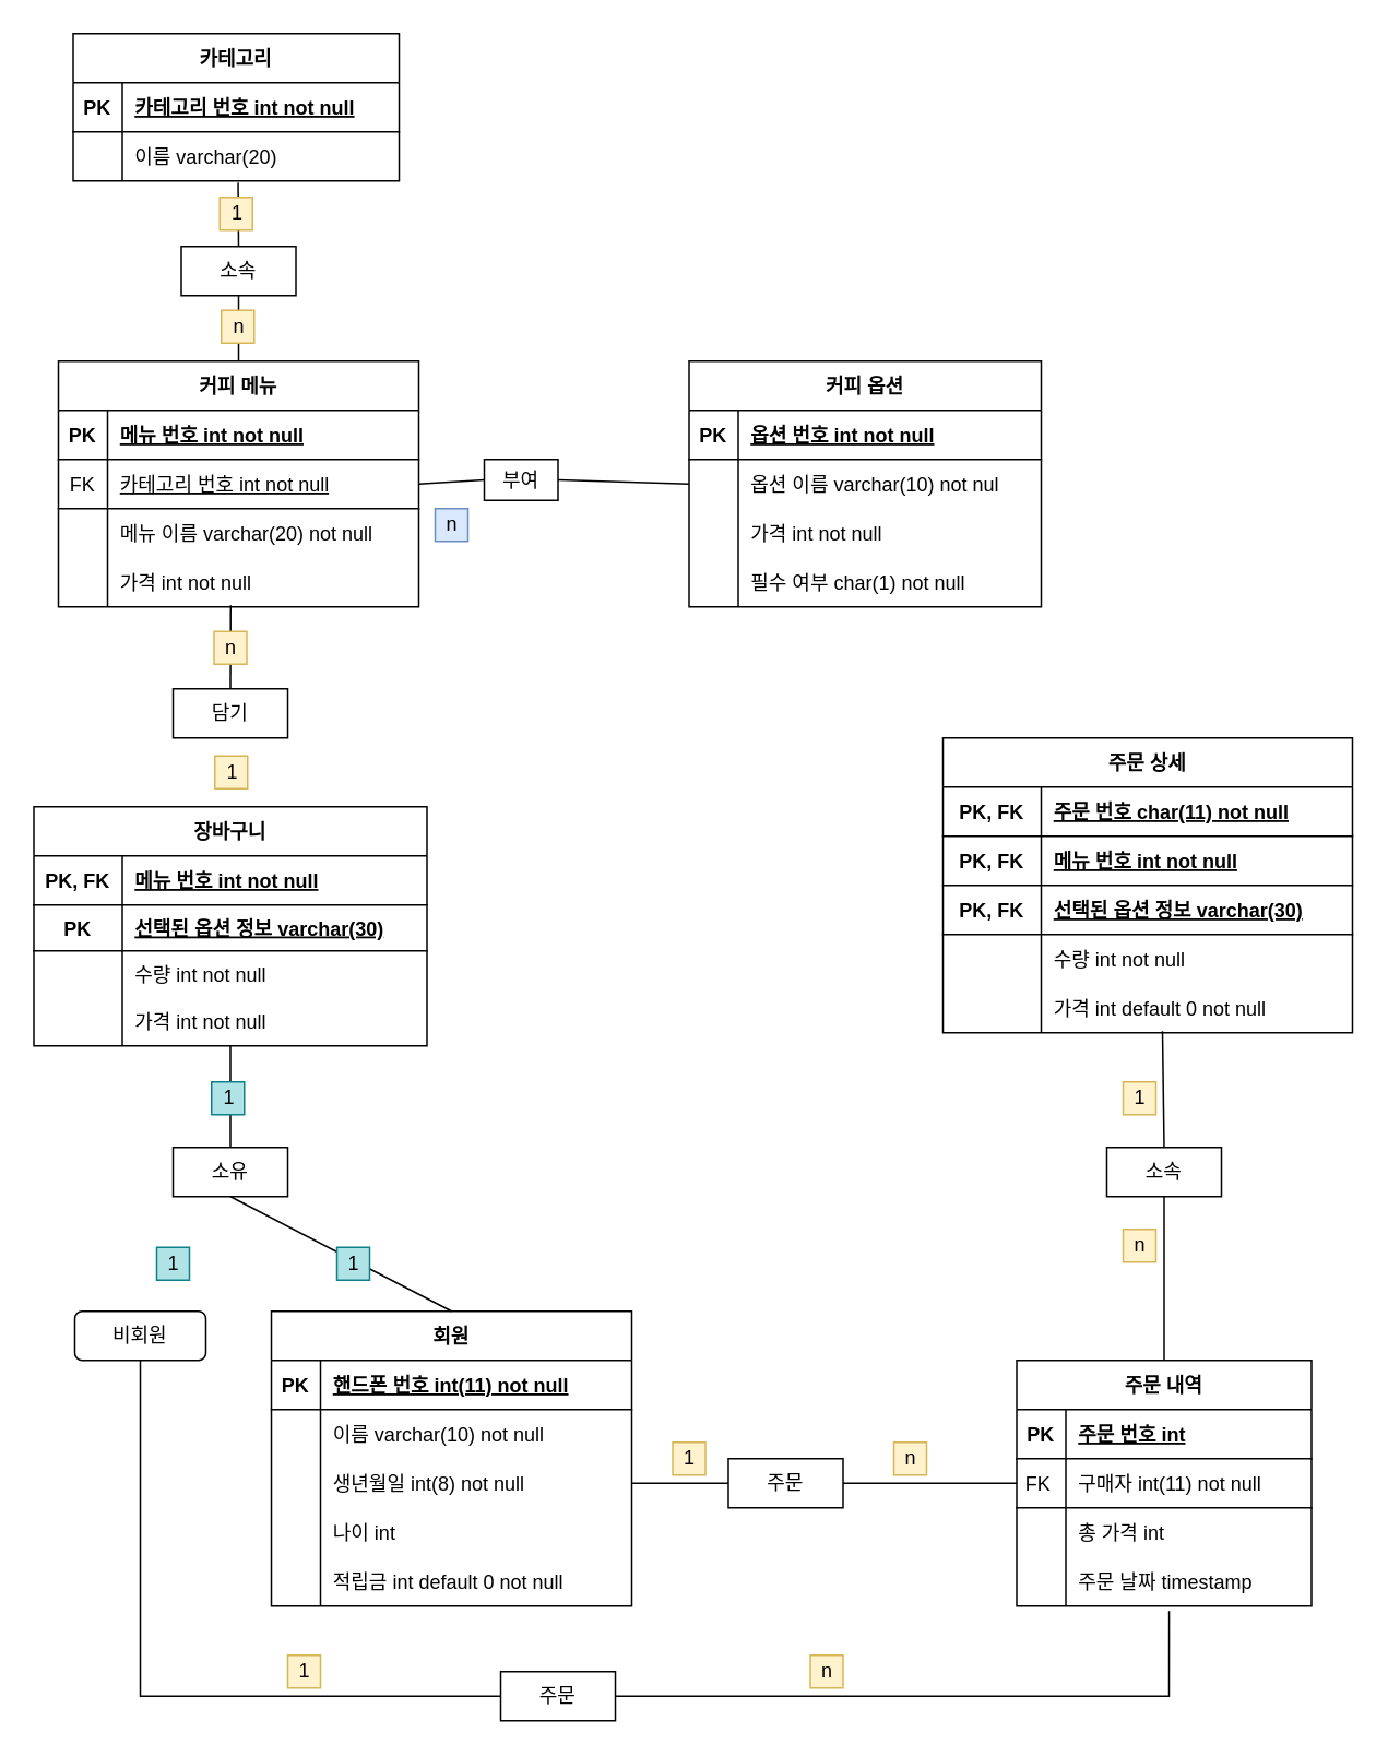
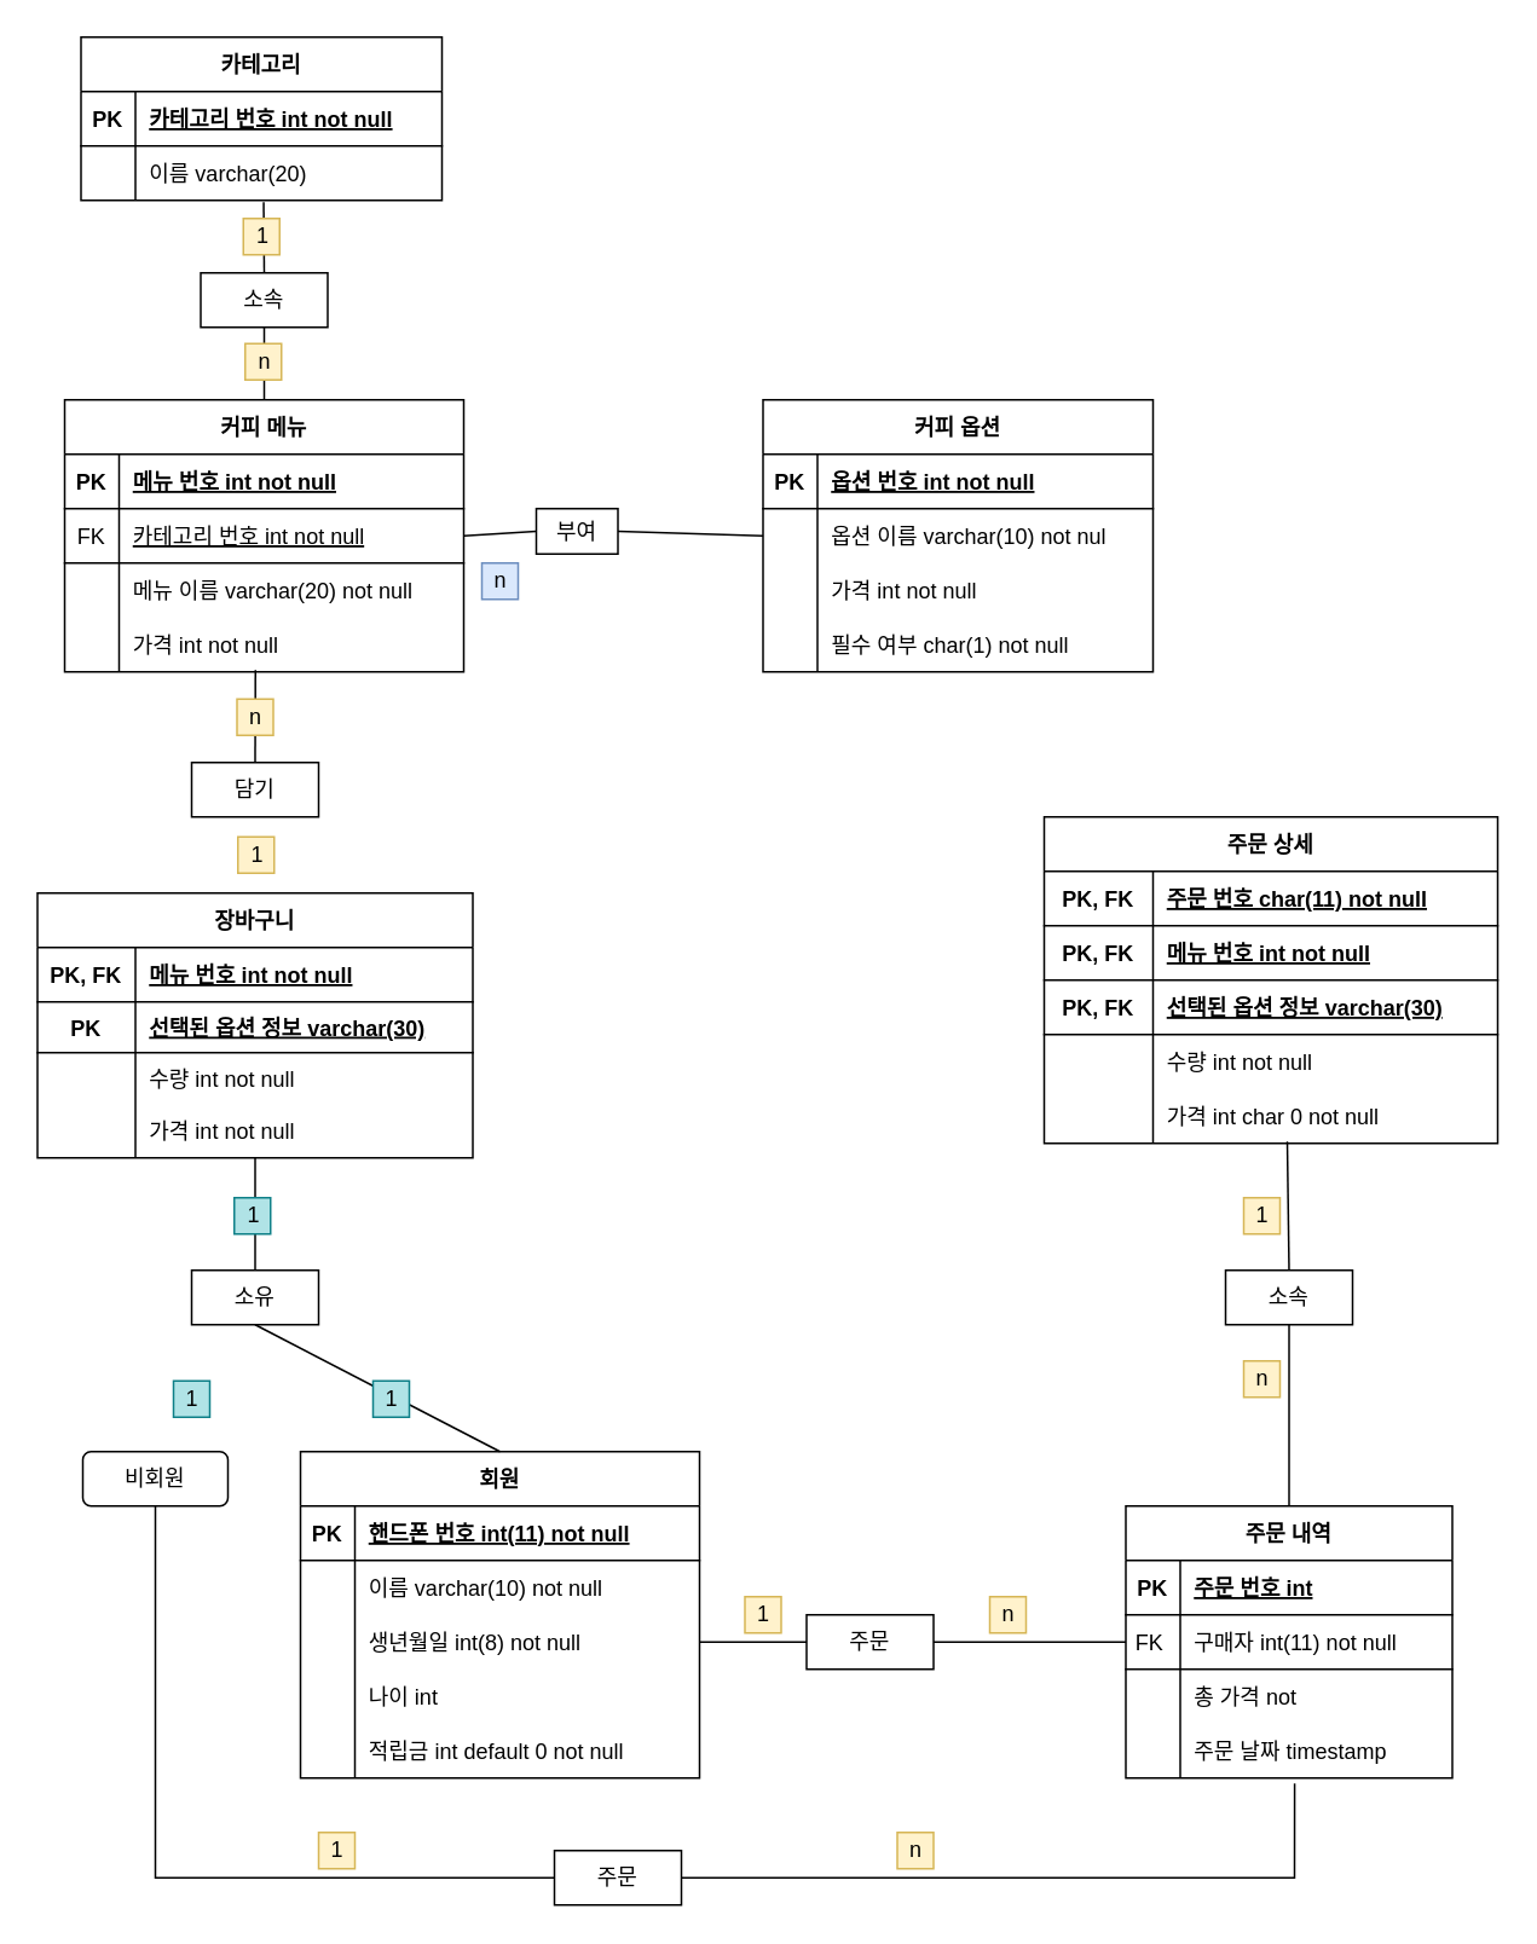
- <mxCell id="91" value="가격 int default 0 not null" style="shape=partialRectangle;connectable=0;fillColor=none;top=0;left=0;bottom=0;right=0;align=left;spacingLeft=6;overflow=hidden;" parent="89" vertex="1"><mxGeometry x="60" width="190" height="30" as="geometry"><mxRectangle width="190" height="30" as="alternateBounds" /></mxGeometry></mxCell>
+ <mxCell id="91" value="가격 int char 0 not null" style="shape=partialRectangle;connectable=0;fillColor=none;top=0;left=0;bottom=0;right=0;align=left;spacingLeft=6;overflow=hidden;" parent="89" vertex="1"><mxGeometry x="60" width="190" height="30" as="geometry"><mxRectangle width="190" height="30" as="alternateBounds" /></mxGeometry></mxCell>
- <mxCell id="104" value="총 가격 int" style="shape=partialRectangle;connectable=0;fillColor=none;top=0;left=0;bottom=0;right=0;align=left;spacingLeft=6;overflow=hidden;" parent="102" vertex="1"><mxGeometry x="30" width="150" height="30" as="geometry"><mxRectangle width="150" height="30" as="alternateBounds" /></mxGeometry></mxCell>
+ <mxCell id="104" value="총 가격 not" style="shape=partialRectangle;connectable=0;fillColor=none;top=0;left=0;bottom=0;right=0;align=left;spacingLeft=6;overflow=hidden;" parent="102" vertex="1"><mxGeometry x="30" width="150" height="30" as="geometry"><mxRectangle width="150" height="30" as="alternateBounds" /></mxGeometry></mxCell>
